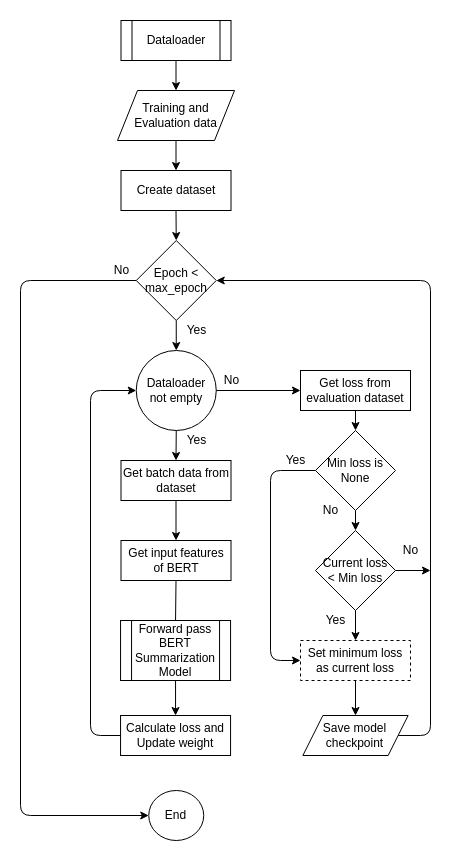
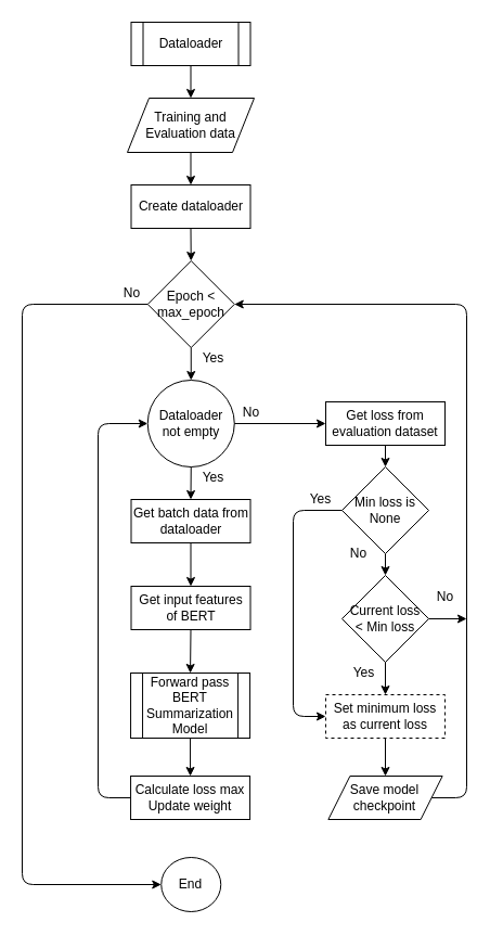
- <mxCell id="3" value="Create dataset" style="rounded=0;whiteSpace=wrap;html=1;" parent="1" vertex="1"><mxGeometry x="120.5" y="170" width="110" height="40" as="geometry" /></mxCell>
+ <mxCell id="3" value="Create dataloader" style="rounded=0;whiteSpace=wrap;html=1;" parent="1" vertex="1"><mxGeometry x="120.5" y="170" width="110" height="40" as="geometry" /></mxCell>
- <mxCell id="17" value="Get batch data from dataset" style="rounded=0;whiteSpace=wrap;html=1;" parent="1" vertex="1"><mxGeometry x="120.5" y="460" width="110" height="40" as="geometry" /></mxCell>
+ <mxCell id="17" value="Get batch data from dataloader" style="rounded=0;whiteSpace=wrap;html=1;" parent="1" vertex="1"><mxGeometry x="120.5" y="460" width="110" height="40" as="geometry" /></mxCell>
- <mxCell id="20" value="" style="endArrow=none;html=1;exitX=0.5;exitY=1;exitDx=0;exitDy=0;entryX=0.5;entryY=0;entryDx=0;entryDy=0;" parent="1" source="18" target="42" edge="1"><mxGeometry width="50" height="50" relative="1" as="geometry"><mxPoint x="200.94" y="1090" as="sourcePoint" /><mxPoint x="200" y="600" as="targetPoint" /></mxGeometry></mxCell>
+ <mxCell id="20" value="" style="endArrow=classic;html=1;exitX=0.5;exitY=1;exitDx=0;exitDy=0;entryX=0.5;entryY=0;entryDx=0;entryDy=0;" parent="1" source="18" target="42" edge="1"><mxGeometry width="50" height="50" relative="1" as="geometry"><mxPoint x="200.94" y="1090" as="sourcePoint" /><mxPoint x="200" y="600" as="targetPoint" /></mxGeometry></mxCell>
- <mxCell id="21" value="Calculate loss and Update weight" style="rounded=0;whiteSpace=wrap;html=1;" parent="1" vertex="1"><mxGeometry x="120.06" y="715" width="110" height="40" as="geometry" /></mxCell>
+ <mxCell id="21" value="Calculate loss max Update weight" style="rounded=0;whiteSpace=wrap;html=1;" parent="1" vertex="1"><mxGeometry x="120.06" y="715" width="110" height="40" as="geometry" /></mxCell>
